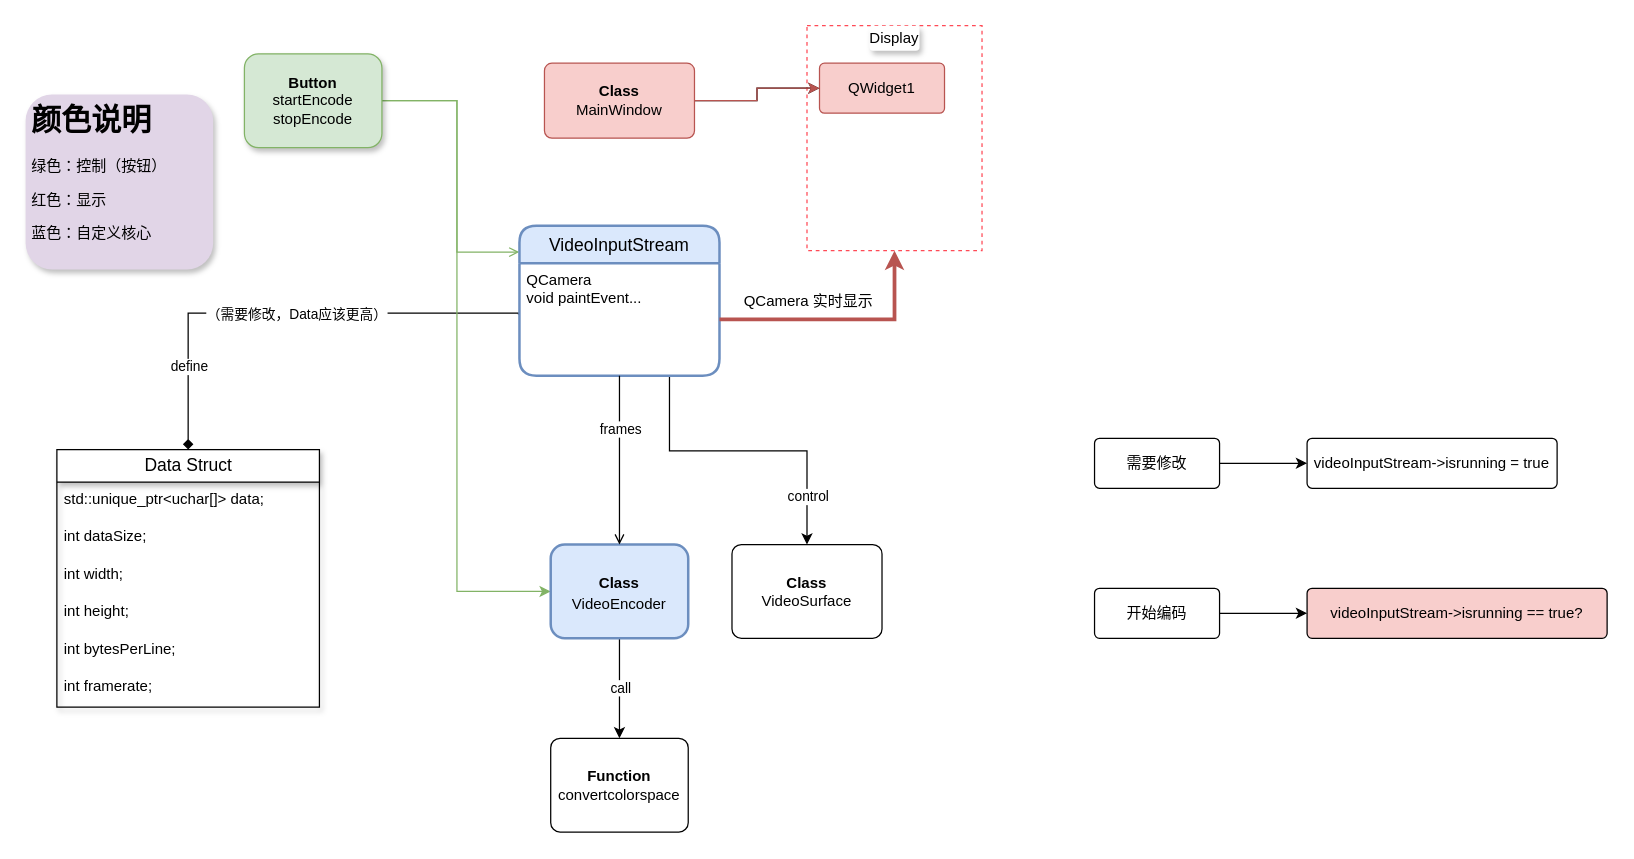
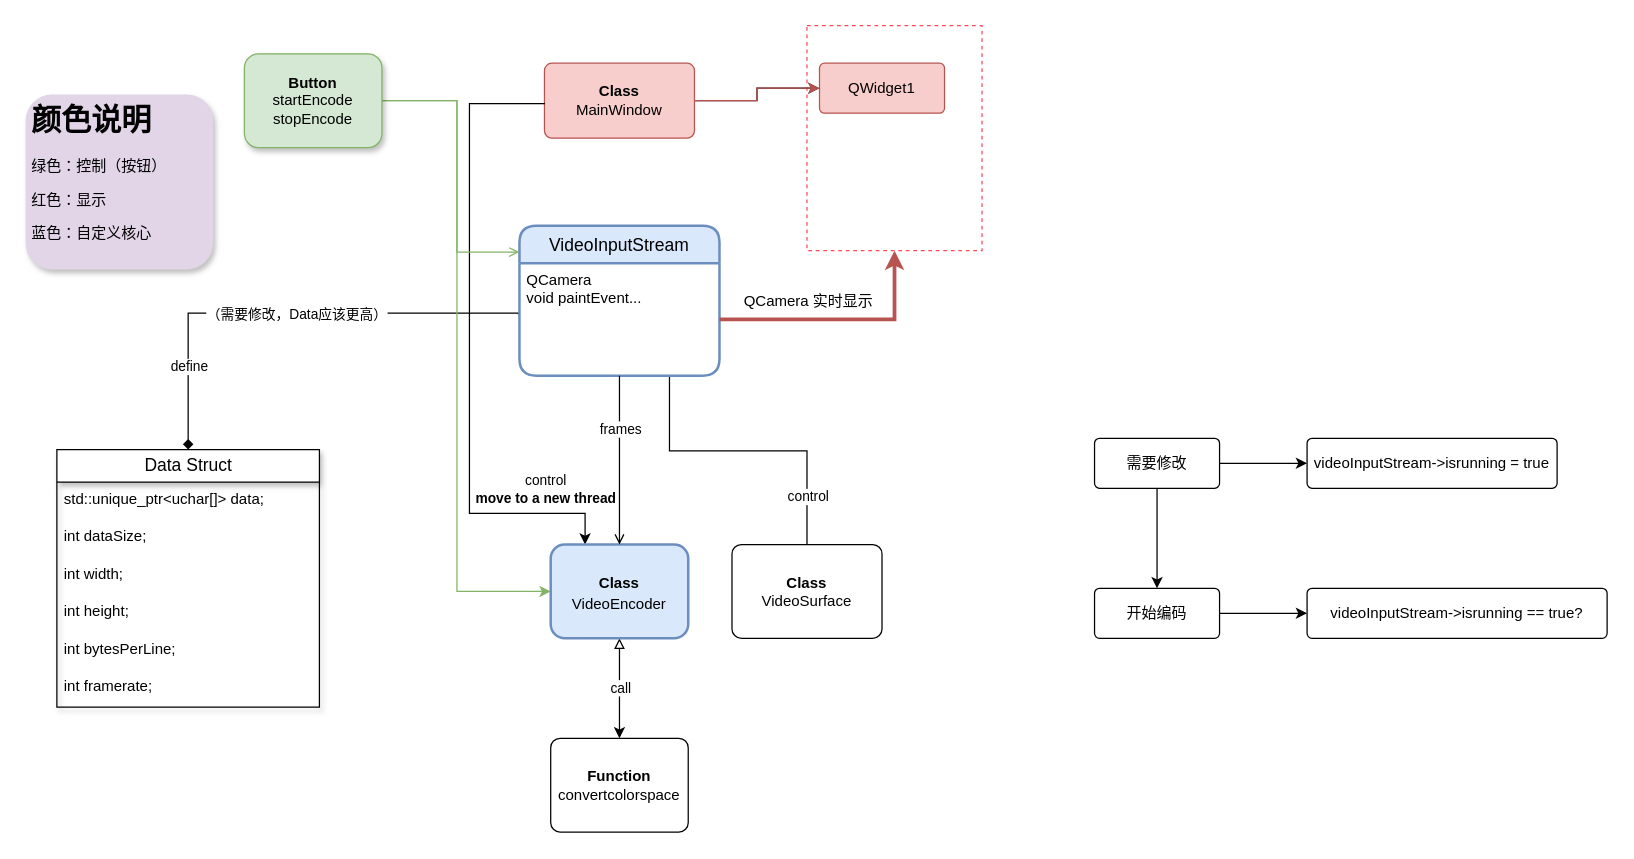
- <mxCell id="34" value="Display" style="text;html=1;strokeColor=none;align=center;verticalAlign=middle;whiteSpace=wrap;rounded=1;shadow=1;glass=0;dashed=1;fontFamily=Helvetica;fontSize=12;fillColor=#ffffff;" parent="1" vertex="1"><mxGeometry x="695" y="20" width="40" height="20" as="geometry" /></mxCell>
+ <mxCell id="11" style="edgeStyle=orthogonalEdgeStyle;rounded=0;orthogonalLoop=1;jettySize=auto;html=1;exitX=0.003;exitY=0.538;exitDx=0;exitDy=0;startArrow=none;startFill=0;endArrow=classic;endFill=1;entryX=0.25;entryY=0;entryDx=0;entryDy=0;exitPerimeter=0;" parent="1" target="29" edge="1" source="7"><mxGeometry relative="1" as="geometry"><mxPoint x="495" y="430" as="targetPoint" /><Array as="points"><mxPoint x="375" y="82" /><mxPoint x="375" y="410" /><mxPoint x="468" y="410" /></Array><mxPoint x="495" y="320" as="sourcePoint" /></mxGeometry></mxCell>
+ <mxCell id="12" value="control&lt;br&gt;&lt;b&gt;move to a new thread&lt;/b&gt;" style="edgeLabel;html=1;align=center;verticalAlign=middle;resizable=0;points=[];" parent="11" vertex="1" connectable="0"><mxGeometry x="0.537" y="-1" relative="1" as="geometry"><mxPoint x="59.45" y="-21" as="offset" /></mxGeometry></mxCell>
- <mxCell id="13" style="edgeStyle=orthogonalEdgeStyle;rounded=0;orthogonalLoop=1;jettySize=auto;html=1;startArrow=none;startFill=0;endArrow=classic;endFill=1;entryX=0.5;entryY=0;entryDx=0;entryDy=0;exitX=0.75;exitY=1;exitDx=0;exitDy=0;" parent="1" source="31" target="15" edge="1"><mxGeometry relative="1" as="geometry"><mxPoint x="645" y="430" as="targetPoint" /><Array as="points"><mxPoint x="535" y="360" /><mxPoint x="645" y="360" /></Array><mxPoint x="495.034" y="320" as="sourcePoint" /></mxGeometry></mxCell>
+ <mxCell id="13" style="edgeStyle=orthogonalEdgeStyle;rounded=0;orthogonalLoop=1;jettySize=auto;html=1;startArrow=none;startFill=0;endArrow=none;endFill=1;entryX=0.5;entryY=0;entryDx=0;entryDy=0;exitX=0.75;exitY=1;exitDx=0;exitDy=0;" parent="1" source="31" target="15" edge="1"><mxGeometry relative="1" as="geometry"><mxPoint x="645" y="430" as="targetPoint" /><Array as="points"><mxPoint x="535" y="360" /><mxPoint x="645" y="360" /></Array><mxPoint x="495.034" y="320" as="sourcePoint" /></mxGeometry></mxCell>
+ <mxCell id="37" value="" style="edgeStyle=orthogonalEdgeStyle;rounded=0;orthogonalLoop=1;jettySize=auto;html=1;" edge="1" parent="1" source="38" target="41"><mxGeometry relative="1" as="geometry" /></mxCell>
- <mxCell id="42" value="videoInputStream-&amp;gt;isrunning == true?" style="rounded=1;arcSize=10;whiteSpace=wrap;html=1;align=center;fillColor=#f8cecc;" vertex="1" parent="1"><mxGeometry x="1045" y="470" width="240" height="40" as="geometry" /></mxCell>
+ <mxCell id="42" value="videoInputStream-&amp;gt;isrunning == true?" style="rounded=1;arcSize=10;whiteSpace=wrap;html=1;align=center;" vertex="1" parent="1"><mxGeometry x="1045" y="470" width="240" height="40" as="geometry" /></mxCell>
- <mxCell id="19" style="edgeStyle=orthogonalEdgeStyle;rounded=0;orthogonalLoop=1;jettySize=auto;html=1;startArrow=classic;startFill=1;endArrow=none;endFill=0;entryX=0.5;entryY=1;entryDx=0;entryDy=0;exitX=0.5;exitY=0;exitDx=0;exitDy=0;" parent="1" source="28" target="29" edge="1"><mxGeometry relative="1" as="geometry"><mxPoint x="355" y="610" as="sourcePoint" /><mxPoint x="466.12" y="529.3" as="targetPoint" /><Array as="points" /></mxGeometry></mxCell>
+ <mxCell id="19" style="edgeStyle=orthogonalEdgeStyle;rounded=0;orthogonalLoop=1;jettySize=auto;html=1;startArrow=classic;startFill=1;endArrow=block;endFill=0;entryX=0.5;entryY=1;entryDx=0;entryDy=0;exitX=0.5;exitY=0;exitDx=0;exitDy=0;" parent="1" source="28" target="29" edge="1"><mxGeometry relative="1" as="geometry"><mxPoint x="355" y="610" as="sourcePoint" /><mxPoint x="466.12" y="529.3" as="targetPoint" /><Array as="points" /></mxGeometry></mxCell>
